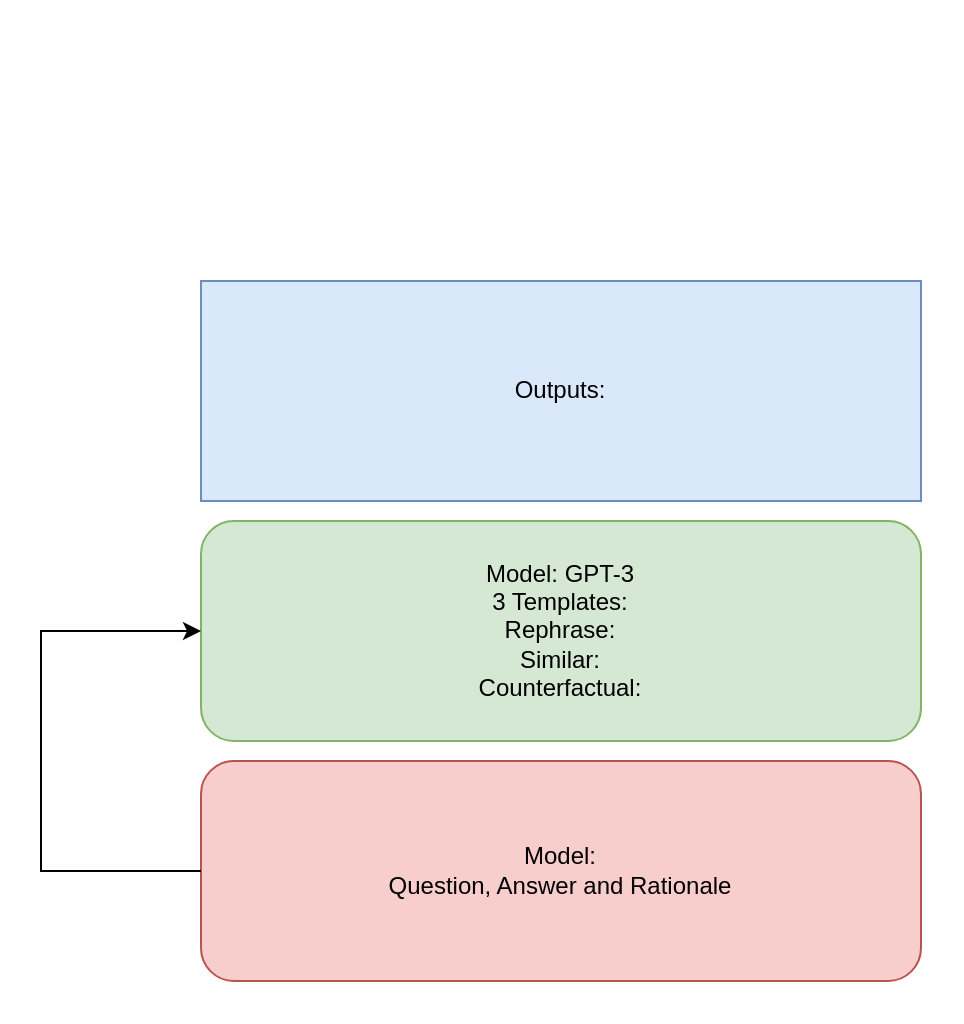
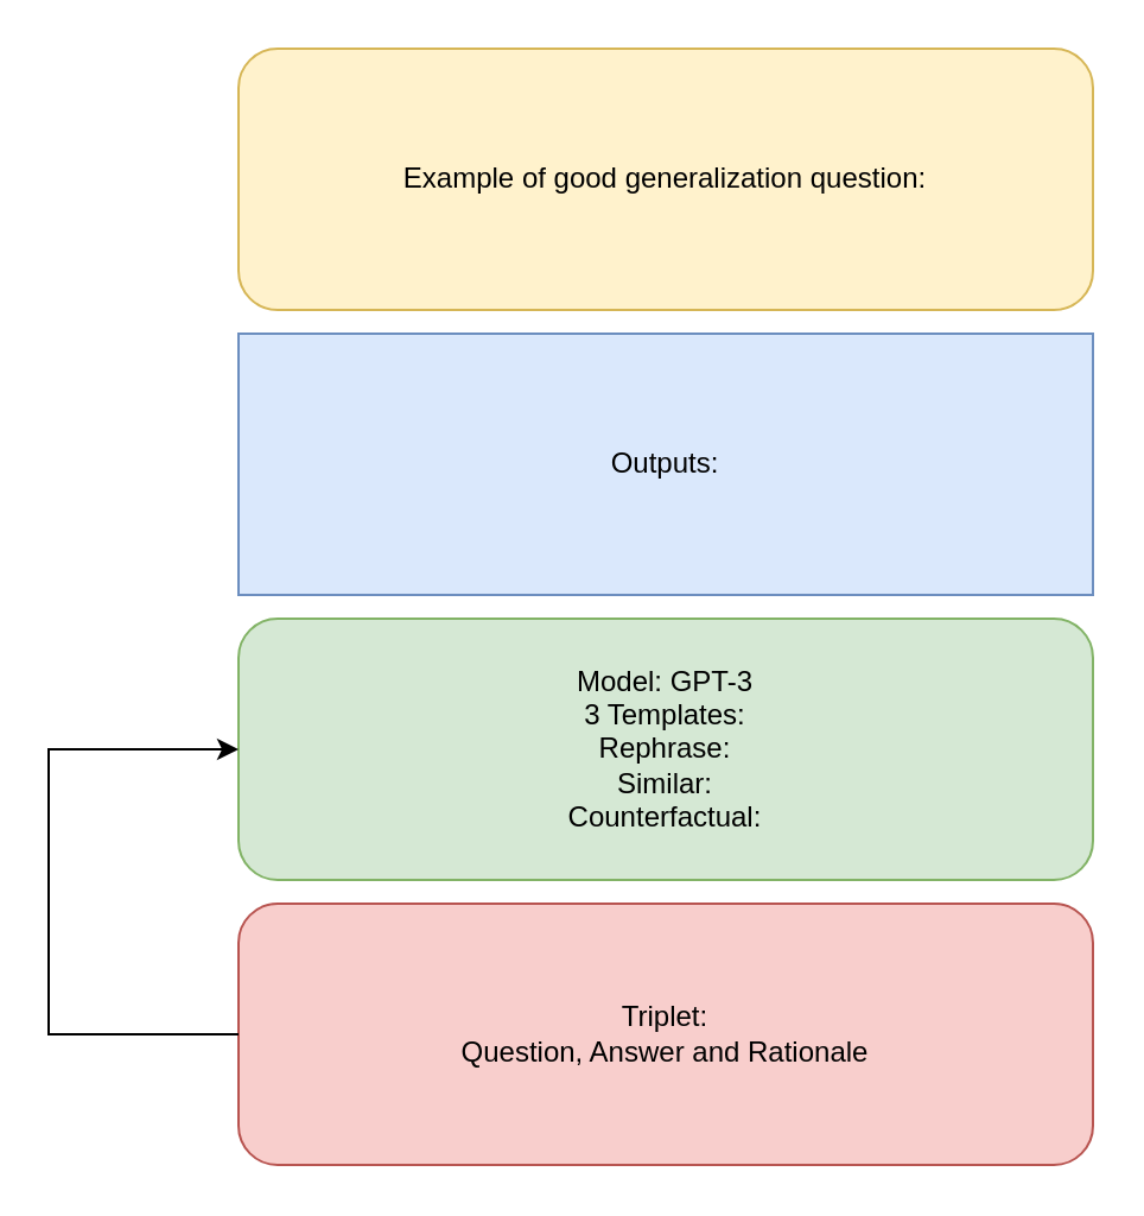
+ <mxCell id="5" value="Example of good generalization question:" style="rounded=1;whiteSpace=wrap;html=1;fillColor=#fff2cc;strokeColor=#d6b656;" vertex="1" parent="1"><mxGeometry x="100" y="20" width="360" height="110" as="geometry" /></mxCell>
- <mxCell id="2" value="Model:&lt;br&gt;Question, Answer and Rationale&lt;br&gt;" style="rounded=1;whiteSpace=wrap;html=1;fillColor=#f8cecc;strokeColor=#b85450;" vertex="1" parent="1"><mxGeometry x="100" y="380" width="360" height="110" as="geometry" /></mxCell>
+ <mxCell id="2" value="Triplet:&lt;br&gt;Question, Answer and Rationale&lt;br&gt;" style="rounded=1;whiteSpace=wrap;html=1;fillColor=#f8cecc;strokeColor=#b85450;" vertex="1" parent="1"><mxGeometry x="100" y="380" width="360" height="110" as="geometry" /></mxCell>
